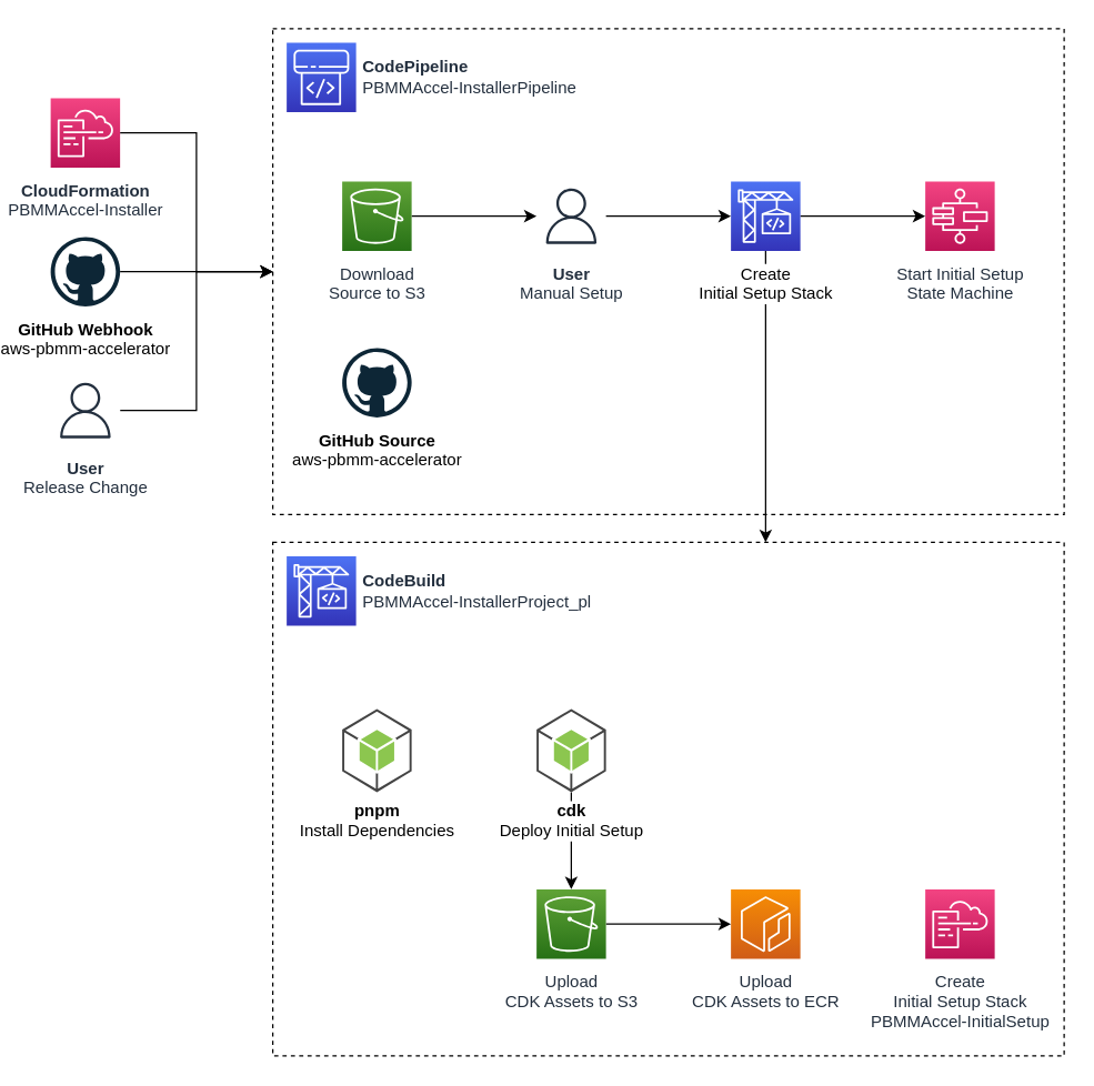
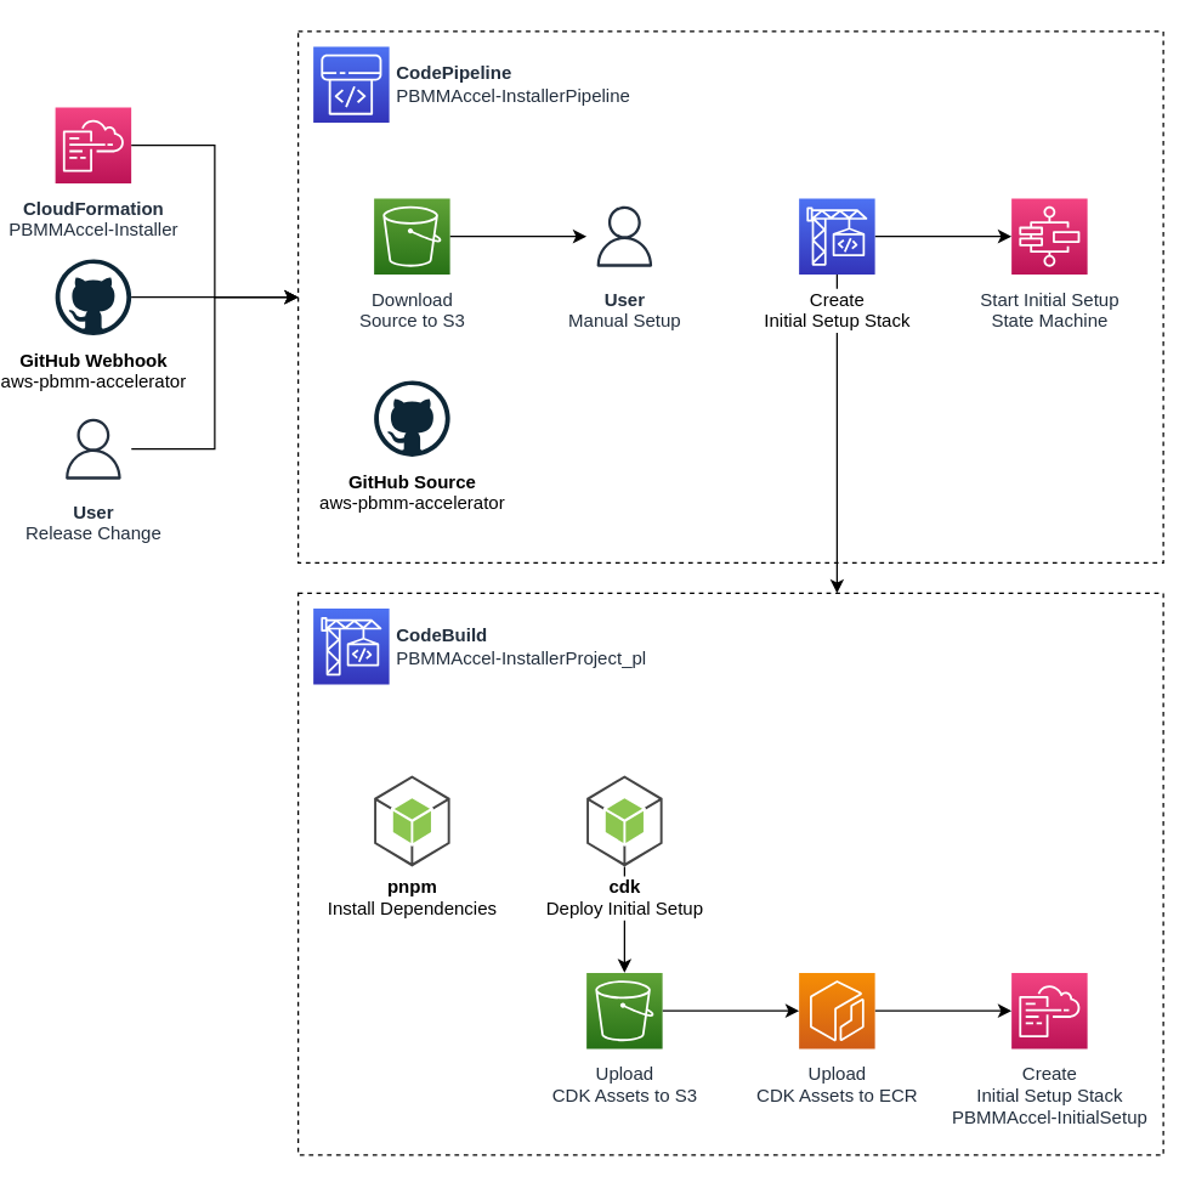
- <mxCell id="17" style="edgeStyle=orthogonalEdgeStyle;rounded=0;orthogonalLoop=1;jettySize=auto;html=1;" parent="1" source="14" target="19" edge="1"><mxGeometry relative="1" as="geometry" /></mxCell>
+ <mxCell id="27" style="edgeStyle=orthogonalEdgeStyle;rounded=0;orthogonalLoop=1;jettySize=auto;html=1;" parent="1" source="28" target="24" edge="1"><mxGeometry relative="1" as="geometry" /></mxCell>
